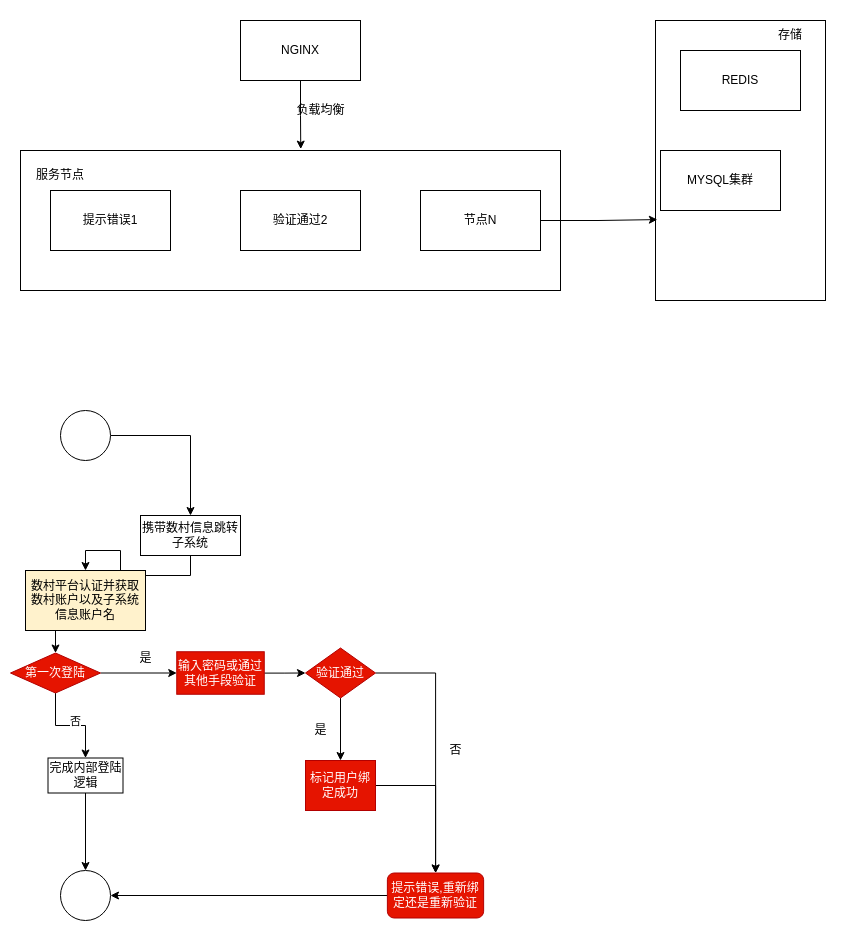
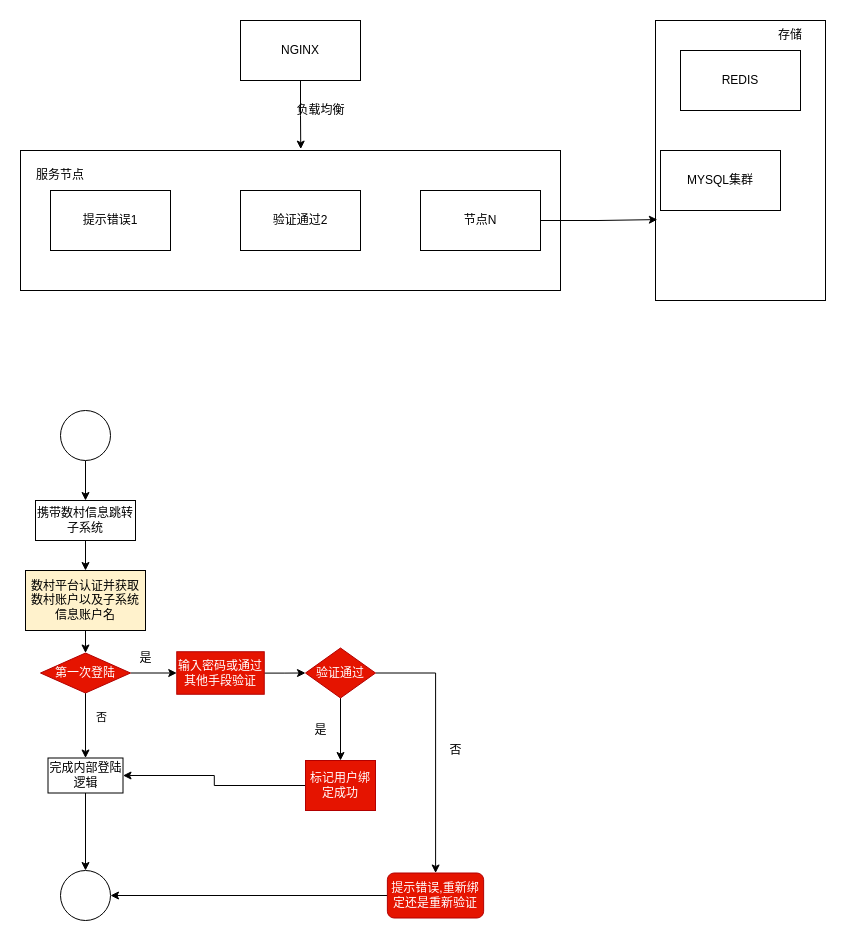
- <mxCell id="16" value="携带数村信息跳转子系统" style="rounded=0;whiteSpace=wrap;html=1;" vertex="1" parent="1"><mxGeometry x="140" y="515" width="100" height="40" as="geometry" /></mxCell>
+ <mxCell id="16" value="携带数村信息跳转子系统" style="rounded=0;whiteSpace=wrap;html=1;" vertex="1" parent="1"><mxGeometry x="35" y="500" width="100" height="40" as="geometry" /></mxCell>
- <mxCell id="24" value="第一次登陆" style="rhombus;whiteSpace=wrap;html=1;fillColor=#e51400;strokeColor=#B20000;fontColor=#ffffff;" vertex="1" parent="1"><mxGeometry x="10" y="652.5" width="90" height="40" as="geometry" /></mxCell>
+ <mxCell id="24" value="第一次登陆" style="rhombus;whiteSpace=wrap;html=1;fillColor=#e51400;strokeColor=#B20000;fontColor=#ffffff;" vertex="1" parent="1"><mxGeometry x="40" y="652.5" width="90" height="40" as="geometry" /></mxCell>
- <mxCell id="29" style="edgeStyle=orthogonalEdgeStyle;rounded=0;orthogonalLoop=1;jettySize=auto;html=1;" edge="1" parent="1" source="30" target="34"><mxGeometry relative="1" as="geometry" /></mxCell>
+ <mxCell id="29" style="edgeStyle=orthogonalEdgeStyle;rounded=0;orthogonalLoop=1;jettySize=auto;html=1;" edge="1" parent="1" source="30" target="32"><mxGeometry relative="1" as="geometry" /></mxCell>
